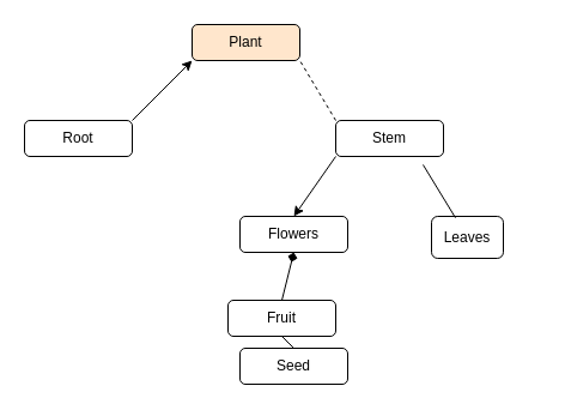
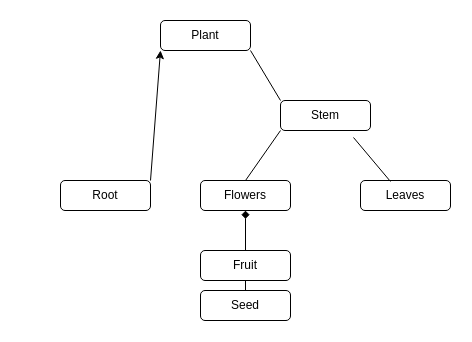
- <mxCell id="2" value="Plant" style="rounded=1;whiteSpace=wrap;html=1;fillColor=#ffe6cc;" vertex="1" parent="1"><mxGeometry x="160" y="20" width="90" height="30" as="geometry" /></mxCell>
+ <mxCell id="2" value="Plant" style="rounded=1;whiteSpace=wrap;html=1;" vertex="1" parent="1"><mxGeometry x="160" y="20" width="90" height="30" as="geometry" /></mxCell>
- <mxCell id="13" value="" style="endArrow=none;html=1;rounded=0;entryX=1;entryY=1;entryDx=0;entryDy=0;exitX=0;exitY=0;exitDx=0;exitDy=0;dashed=1;" edge="1" parent="1" source="8" target="2"><mxGeometry width="50" height="50" relative="1" as="geometry"><mxPoint x="150" y="140" as="sourcePoint" /><mxPoint x="200" y="90" as="targetPoint" /></mxGeometry></mxCell>
+ <mxCell id="13" value="" style="endArrow=none;html=1;rounded=0;entryX=1;entryY=1;entryDx=0;entryDy=0;exitX=0;exitY=0;exitDx=0;exitDy=0;" edge="1" parent="1" source="8" target="2"><mxGeometry width="50" height="50" relative="1" as="geometry"><mxPoint x="150" y="140" as="sourcePoint" /><mxPoint x="200" y="90" as="targetPoint" /></mxGeometry></mxCell>
- <mxCell id="7" value="Root" style="rounded=1;whiteSpace=wrap;html=1;" vertex="1" parent="1"><mxGeometry x="20" y="100" width="90" height="30" as="geometry" /></mxCell>
+ <mxCell id="7" value="Root" style="rounded=1;whiteSpace=wrap;html=1;" vertex="1" parent="1"><mxGeometry x="60" y="180" width="90" height="30" as="geometry" /></mxCell>
- <mxCell id="12" value="" style="endArrow=classic;html=1;rounded=0;entryX=0.5;entryY=0;entryDx=0;entryDy=0;exitX=0;exitY=1;exitDx=0;exitDy=0;" edge="1" parent="1" source="8" target="4"><mxGeometry width="50" height="50" relative="1" as="geometry"><mxPoint x="140" y="130" as="sourcePoint" /><mxPoint x="190" y="80" as="targetPoint" /></mxGeometry></mxCell>
+ <mxCell id="12" value="" style="endArrow=none;html=1;rounded=0;entryX=0.5;entryY=0;entryDx=0;entryDy=0;exitX=0;exitY=1;exitDx=0;exitDy=0;" edge="1" parent="1" source="8" target="4"><mxGeometry width="50" height="50" relative="1" as="geometry"><mxPoint x="140" y="130" as="sourcePoint" /><mxPoint x="190" y="80" as="targetPoint" /></mxGeometry></mxCell>
- <mxCell id="3" value="Leaves" style="rounded=1;whiteSpace=wrap;html=1;" vertex="1" parent="1"><mxGeometry x="360" y="180" width="60" height="35" as="geometry" /></mxCell>
+ <mxCell id="3" value="Leaves" style="rounded=1;whiteSpace=wrap;html=1;" vertex="1" parent="1"><mxGeometry x="360" y="180" width="90" height="30" as="geometry" /></mxCell>
- <mxCell id="6" value="Fruit" style="rounded=1;whiteSpace=wrap;html=1;" vertex="1" parent="1"><mxGeometry x="190" y="250" width="90" height="30" as="geometry" /></mxCell>
+ <mxCell id="6" value="Fruit" style="rounded=1;whiteSpace=wrap;html=1;" vertex="1" parent="1"><mxGeometry x="200" y="250" width="90" height="30" as="geometry" /></mxCell>
